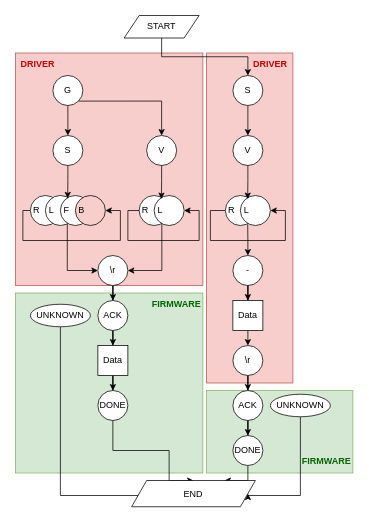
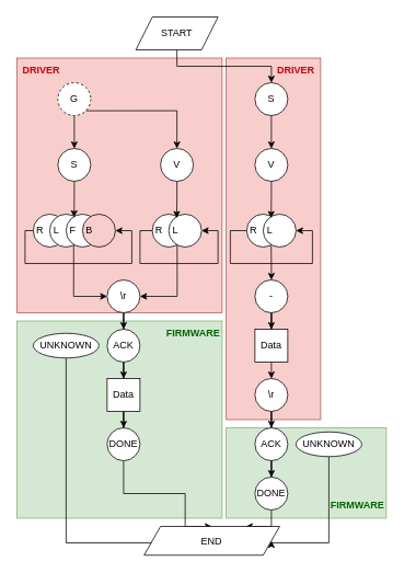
- <mxCell id="54" value="START" style="shape=parallelogram;perimeter=parallelogramPerimeter;whiteSpace=wrap;html=1;fixedSize=1;" vertex="1" parent="1"><mxGeometry x="165" y="20" width="100" height="30" as="geometry" /></mxCell>
+ <mxCell id="54" value="START" style="shape=parallelogram;perimeter=parallelogramPerimeter;whiteSpace=wrap;html=1;fixedSize=1;" vertex="1" parent="1"><mxGeometry x="165" y="20" width="100" height="40" as="geometry" /></mxCell>
- <mxCell id="9" value="G" style="ellipse;whiteSpace=wrap;html=1;aspect=fixed;" vertex="1" parent="1"><mxGeometry x="70" y="100" width="40" height="40" as="geometry" /></mxCell>
+ <mxCell id="9" value="G" style="ellipse;whiteSpace=wrap;html=1;aspect=fixed;dashed=1;" vertex="1" parent="1"><mxGeometry x="70" y="100" width="40" height="40" as="geometry" /></mxCell>
